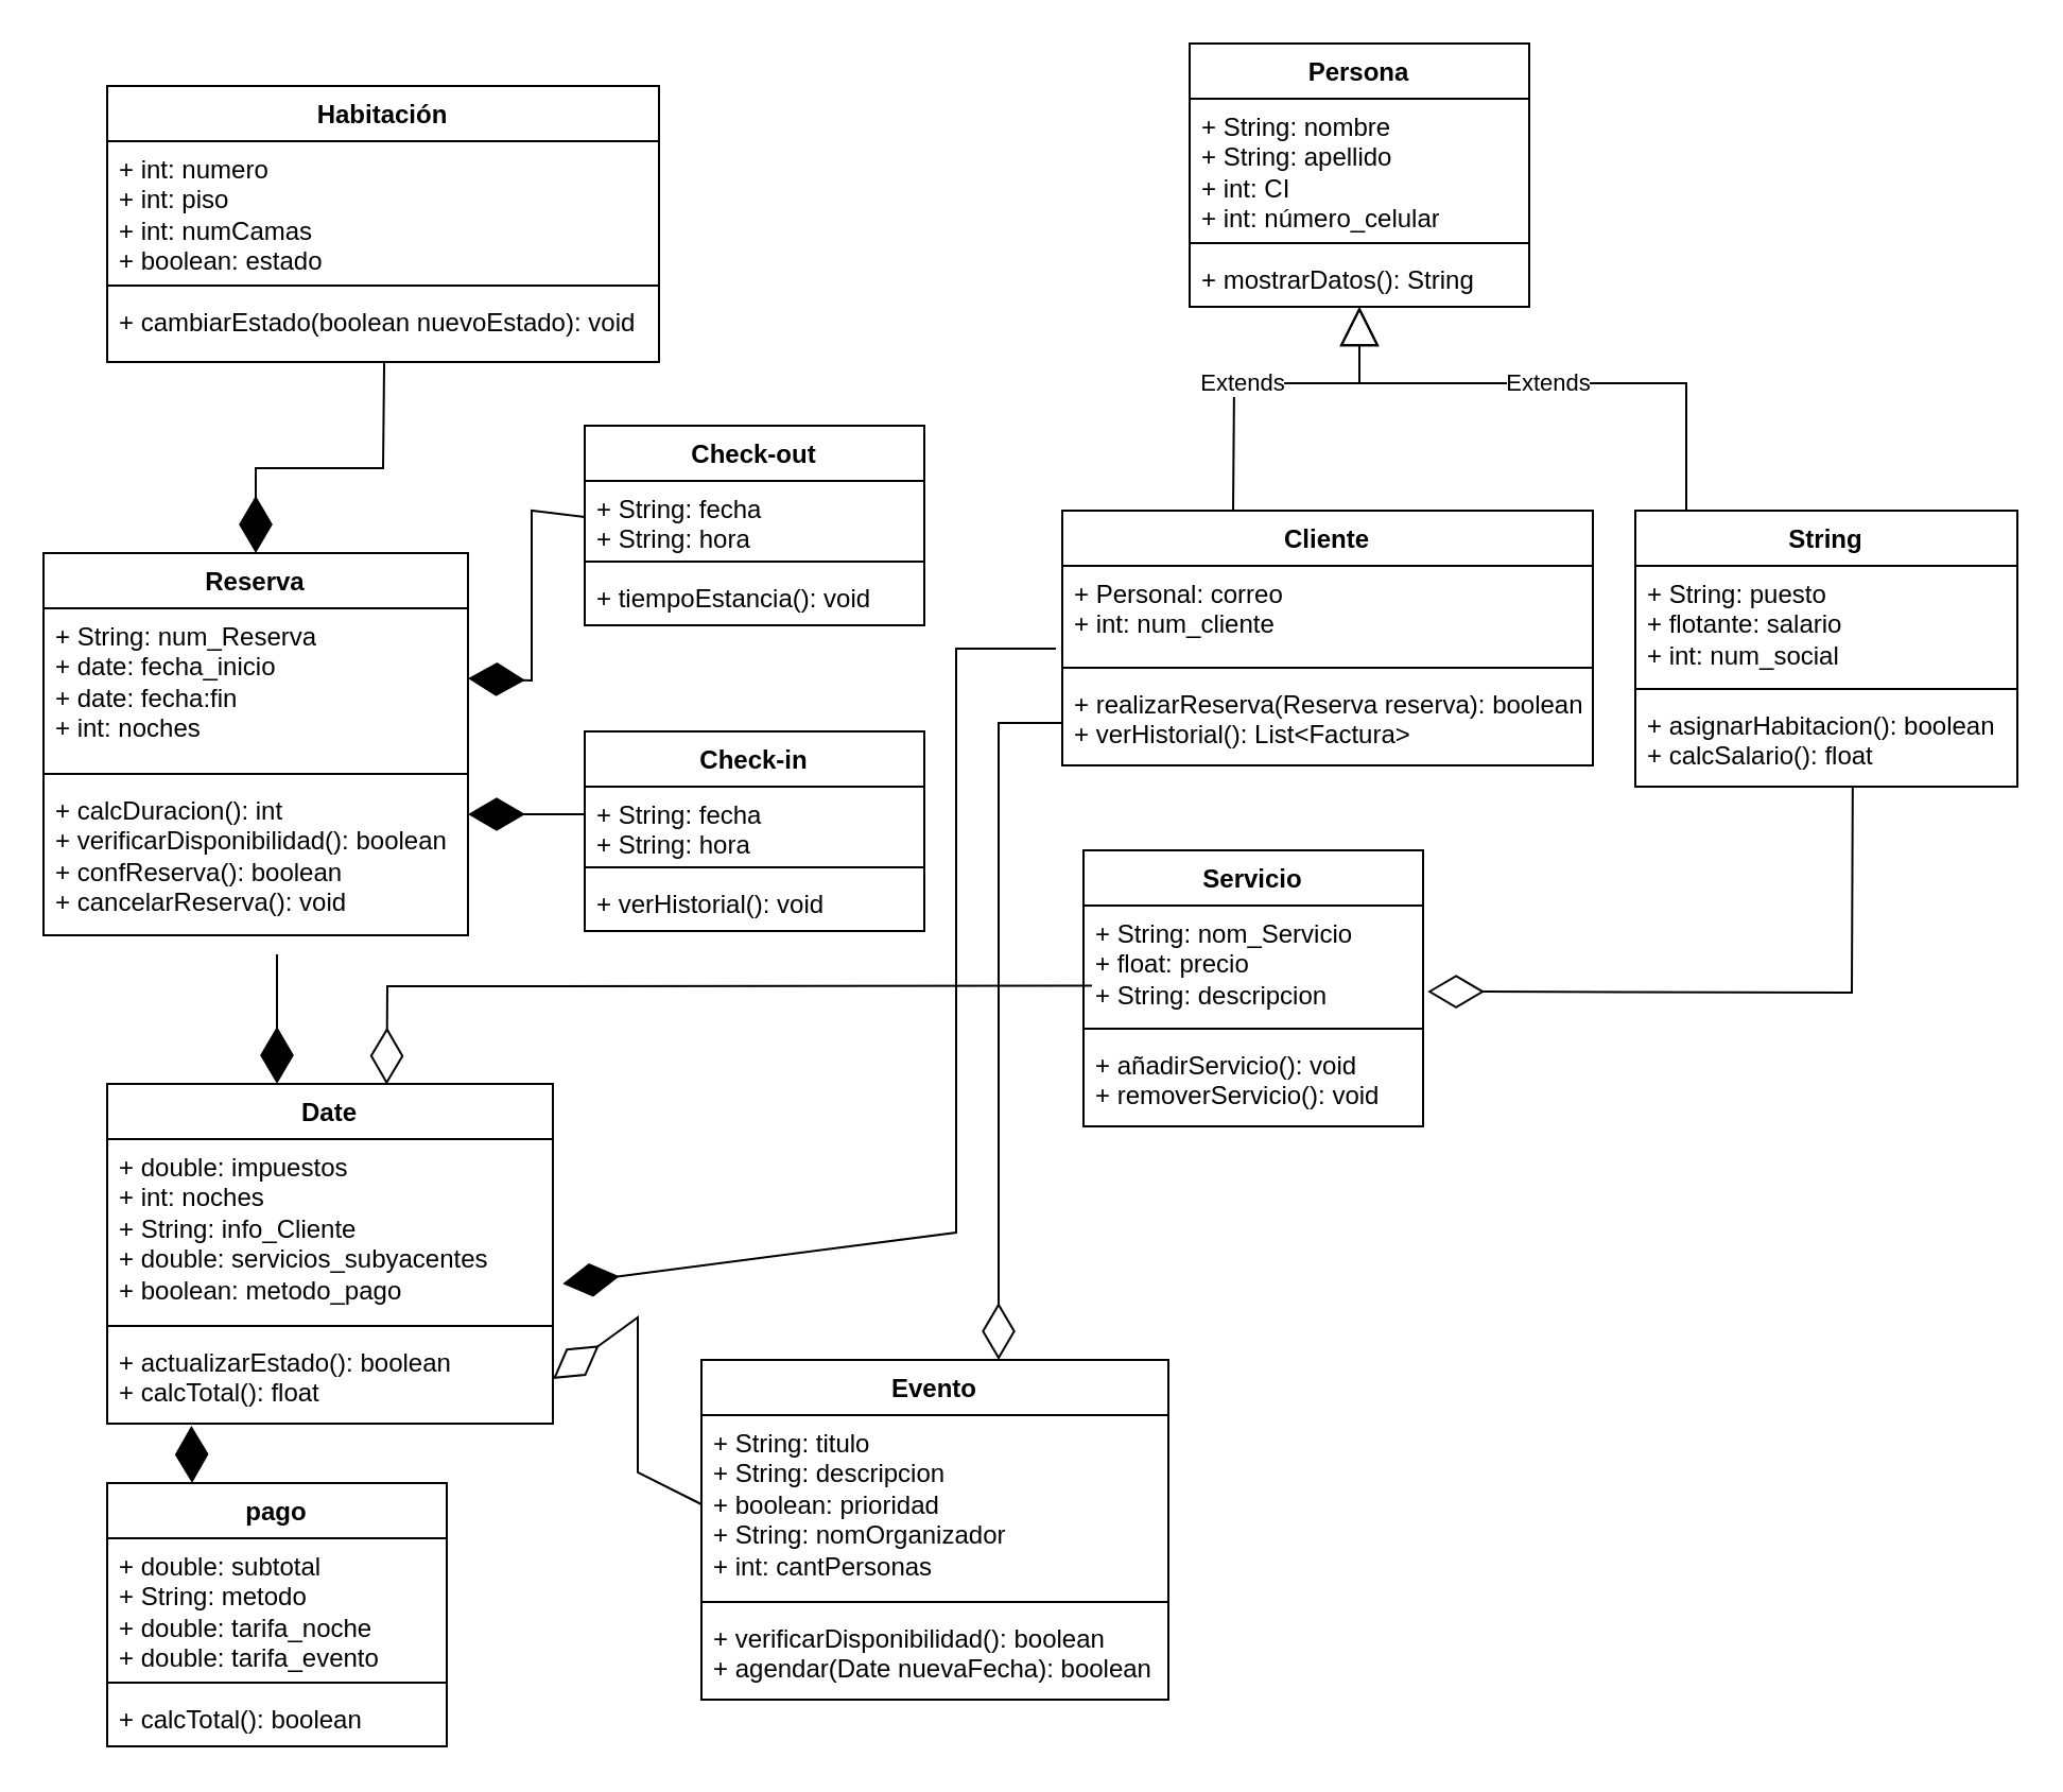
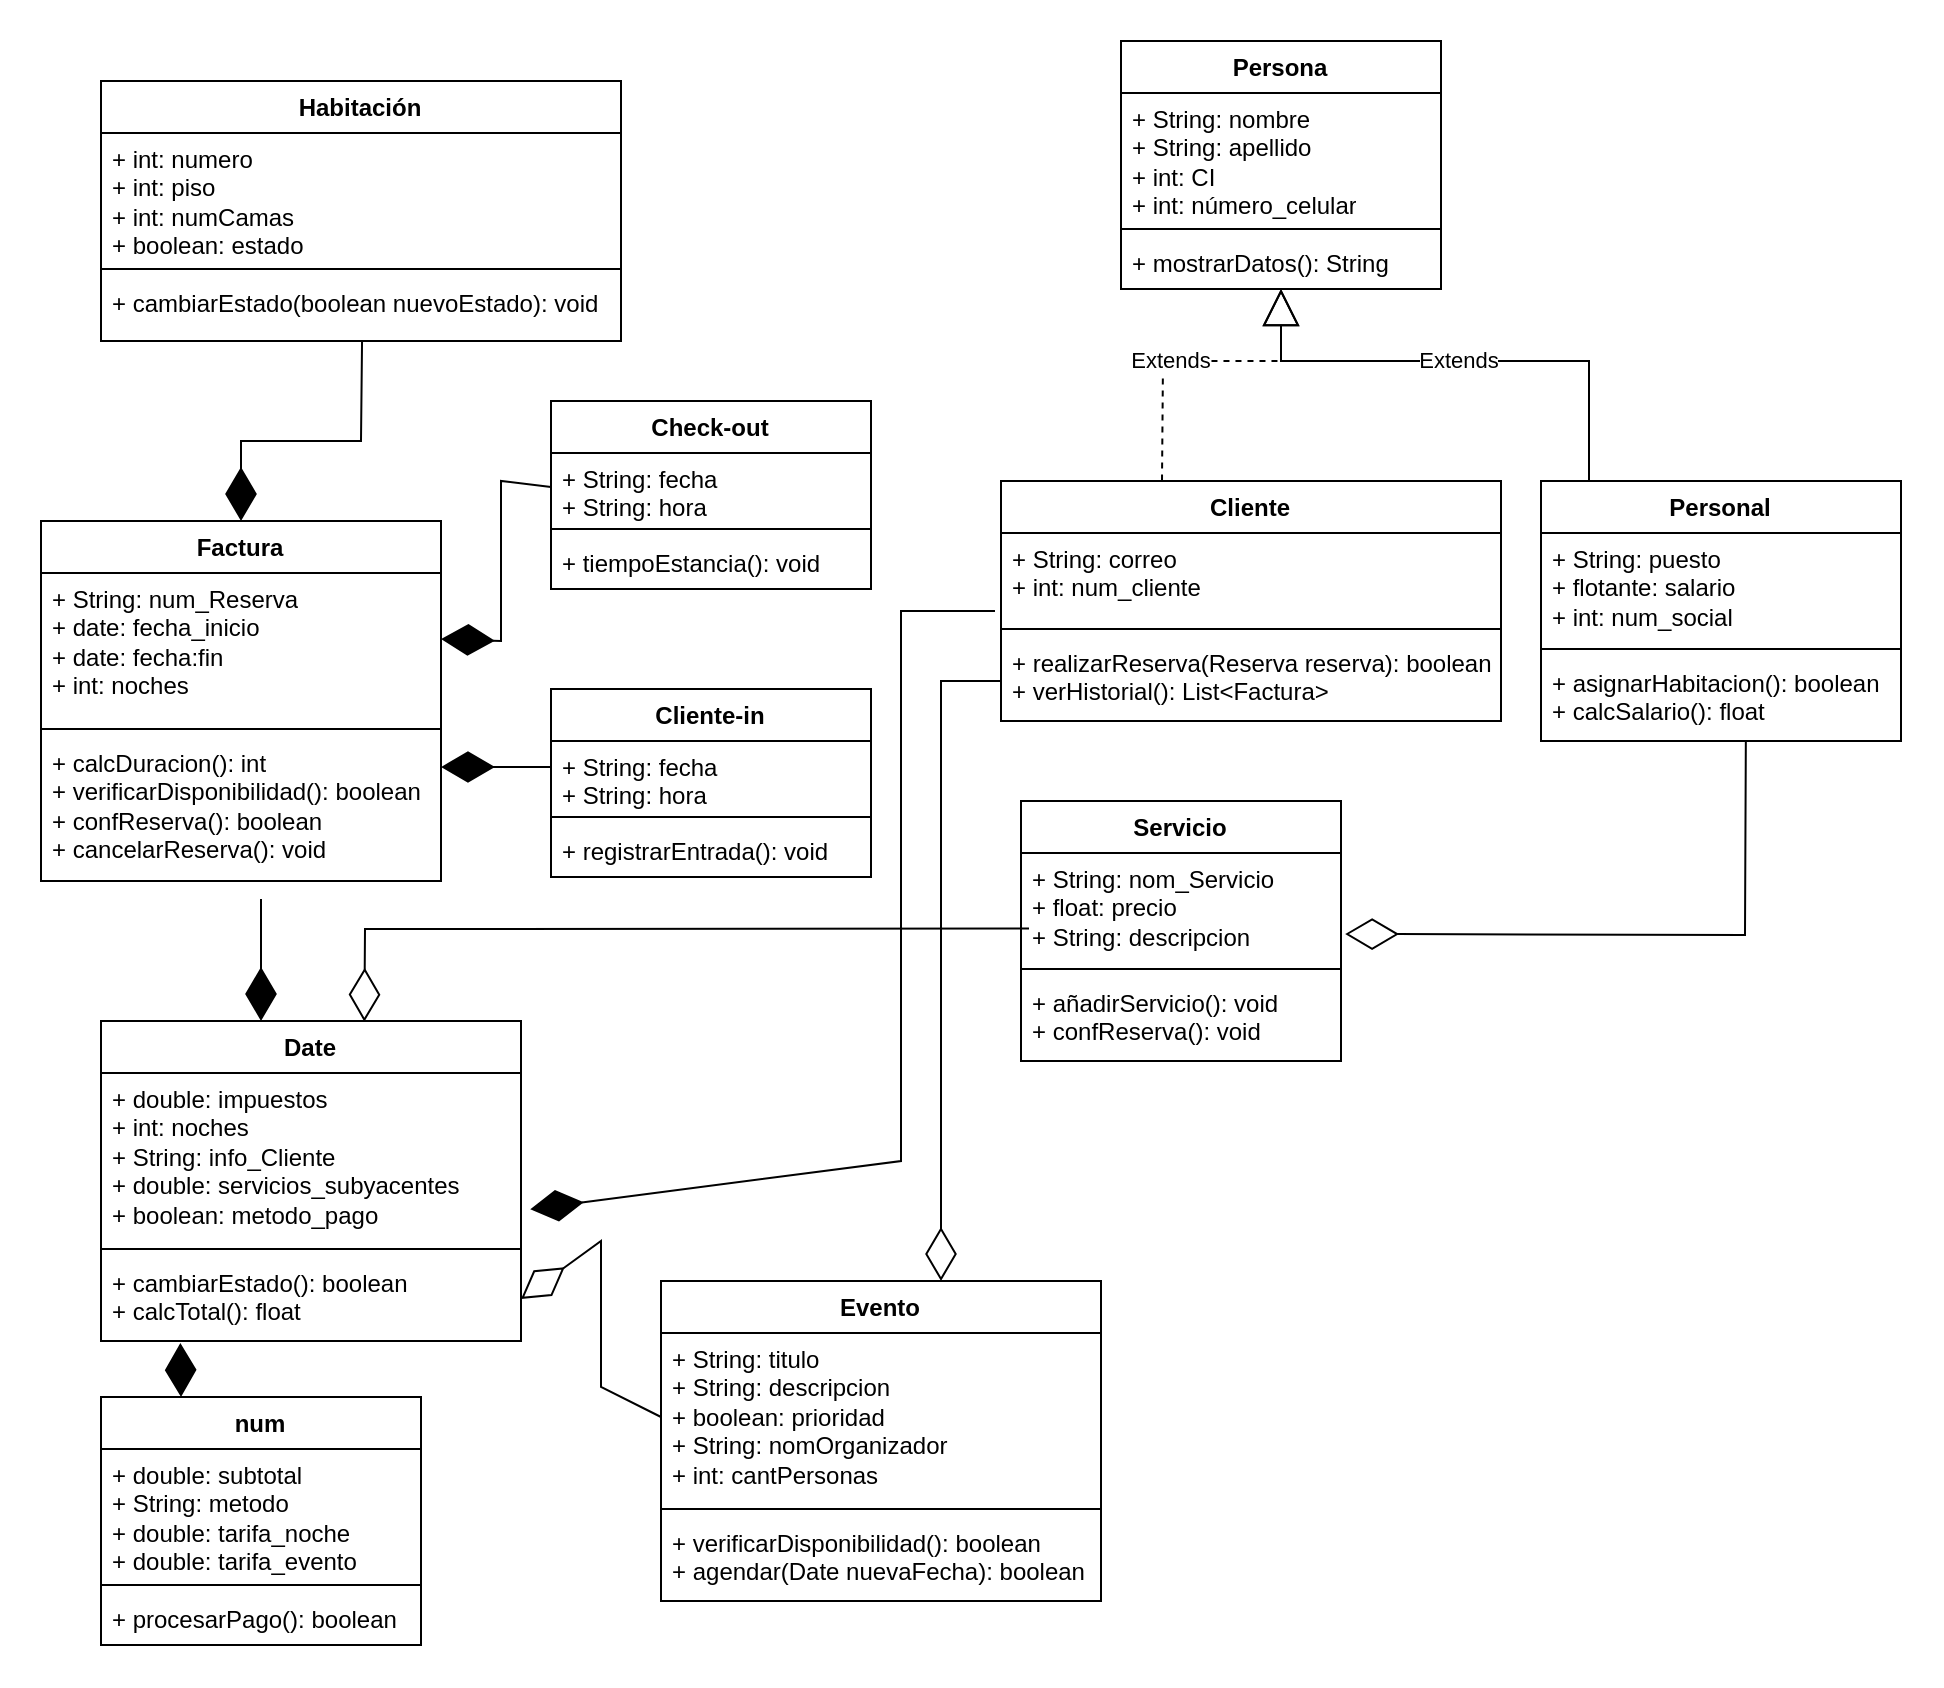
- <mxCell id="46" value="Extends" style="endArrow=block;endSize=16;endFill=0;html=1;rounded=0;exitX=0.322;exitY=-0.002;exitDx=0;exitDy=0;exitPerimeter=0;" parent="1" source="10" target="17" edge="1"><mxGeometry x="-0.178" width="160" relative="1" as="geometry"><mxPoint x="520" y="200" as="sourcePoint" /><mxPoint x="680" y="200" as="targetPoint" /><mxPoint as="offset" /><Array as="points"><mxPoint x="581" y="180" /><mxPoint x="640" y="180" /></Array></mxGeometry></mxCell>
+ <mxCell id="46" value="Extends" style="endArrow=block;endSize=16;endFill=0;html=1;rounded=0;exitX=0.322;exitY=-0.002;exitDx=0;exitDy=0;exitPerimeter=0;dashed=1;" parent="1" source="10" target="17" edge="1"><mxGeometry x="-0.178" width="160" relative="1" as="geometry"><mxPoint x="520" y="200" as="sourcePoint" /><mxPoint x="680" y="200" as="targetPoint" /><mxPoint as="offset" /><Array as="points"><mxPoint x="581" y="180" /><mxPoint x="640" y="180" /></Array></mxGeometry></mxCell>
- <mxCell id="48" value="String" style="swimlane;fontStyle=1;align=center;verticalAlign=top;childLayout=stackLayout;horizontal=1;startSize=26;horizontalStack=0;resizeParent=1;resizeParentMax=0;resizeLast=0;collapsible=1;marginBottom=0;whiteSpace=wrap;html=1;" parent="1" vertex="1"><mxGeometry x="770" y="240" width="180" height="130" as="geometry" /></mxCell>
+ <mxCell id="48" value="Personal" style="swimlane;fontStyle=1;align=center;verticalAlign=top;childLayout=stackLayout;horizontal=1;startSize=26;horizontalStack=0;resizeParent=1;resizeParentMax=0;resizeLast=0;collapsible=1;marginBottom=0;whiteSpace=wrap;html=1;" parent="1" vertex="1"><mxGeometry x="770" y="240" width="180" height="130" as="geometry" /></mxCell>
- <mxCell id="54" value="Reserva" style="swimlane;fontStyle=1;align=center;verticalAlign=top;childLayout=stackLayout;horizontal=1;startSize=26;horizontalStack=0;resizeParent=1;resizeParentMax=0;resizeLast=0;collapsible=1;marginBottom=0;whiteSpace=wrap;html=1;" parent="1" vertex="1"><mxGeometry x="20" y="260" width="200" height="180" as="geometry" /></mxCell>
+ <mxCell id="54" value="Factura" style="swimlane;fontStyle=1;align=center;verticalAlign=top;childLayout=stackLayout;horizontal=1;startSize=26;horizontalStack=0;resizeParent=1;resizeParentMax=0;resizeLast=0;collapsible=1;marginBottom=0;whiteSpace=wrap;html=1;" parent="1" vertex="1"><mxGeometry x="20" y="260" width="200" height="180" as="geometry" /></mxCell>
- <mxCell id="11" value="&lt;font style=&quot;vertical-align: inherit;&quot;&gt;&lt;font style=&quot;vertical-align: inherit;&quot;&gt;&lt;font style=&quot;vertical-align: inherit;&quot;&gt;&lt;font style=&quot;vertical-align: inherit;&quot;&gt;&lt;font style=&quot;vertical-align: inherit;&quot;&gt;&lt;font style=&quot;vertical-align: inherit;&quot;&gt;&lt;font style=&quot;vertical-align: inherit;&quot;&gt;&lt;font style=&quot;vertical-align: inherit;&quot;&gt;+ Personal: correo&lt;/font&gt;&lt;/font&gt;&lt;/font&gt;&lt;/font&gt;&lt;/font&gt;&lt;/font&gt;&lt;/font&gt;&lt;/font&gt;&lt;div&gt;+ int: num_cliente&lt;/div&gt;" style="text;strokeColor=none;fillColor=none;align=left;verticalAlign=top;spacingLeft=4;spacingRight=4;overflow=hidden;rotatable=0;points=[[0,0.5],[1,0.5]];portConstraint=eastwest;whiteSpace=wrap;html=1;" parent="10" vertex="1"><mxGeometry y="26" width="250" height="44" as="geometry" /></mxCell>
+ <mxCell id="11" value="&lt;font style=&quot;vertical-align: inherit;&quot;&gt;&lt;font style=&quot;vertical-align: inherit;&quot;&gt;&lt;font style=&quot;vertical-align: inherit;&quot;&gt;&lt;font style=&quot;vertical-align: inherit;&quot;&gt;&lt;font style=&quot;vertical-align: inherit;&quot;&gt;&lt;font style=&quot;vertical-align: inherit;&quot;&gt;&lt;font style=&quot;vertical-align: inherit;&quot;&gt;&lt;font style=&quot;vertical-align: inherit;&quot;&gt;+ String: correo&lt;/font&gt;&lt;/font&gt;&lt;/font&gt;&lt;/font&gt;&lt;/font&gt;&lt;/font&gt;&lt;/font&gt;&lt;/font&gt;&lt;div&gt;+ int: num_cliente&lt;/div&gt;" style="text;strokeColor=none;fillColor=none;align=left;verticalAlign=top;spacingLeft=4;spacingRight=4;overflow=hidden;rotatable=0;points=[[0,0.5],[1,0.5]];portConstraint=eastwest;whiteSpace=wrap;html=1;" parent="10" vertex="1"><mxGeometry y="26" width="250" height="44" as="geometry" /></mxCell>
- <mxCell id="36" value="Check-in" style="swimlane;fontStyle=1;align=center;verticalAlign=top;childLayout=stackLayout;horizontal=1;startSize=26;horizontalStack=0;resizeParent=1;resizeParentMax=0;resizeLast=0;collapsible=1;marginBottom=0;whiteSpace=wrap;html=1;" parent="1" vertex="1"><mxGeometry x="275" y="344" width="160" height="94" as="geometry" /></mxCell>
+ <mxCell id="36" value="Cliente-in" style="swimlane;fontStyle=1;align=center;verticalAlign=top;childLayout=stackLayout;horizontal=1;startSize=26;horizontalStack=0;resizeParent=1;resizeParentMax=0;resizeLast=0;collapsible=1;marginBottom=0;whiteSpace=wrap;html=1;" parent="1" vertex="1"><mxGeometry x="275" y="344" width="160" height="94" as="geometry" /></mxCell>
- <mxCell id="39" value="+ verHistorial(): void" style="text;strokeColor=none;fillColor=none;align=left;verticalAlign=top;spacingLeft=4;spacingRight=4;overflow=hidden;rotatable=0;points=[[0,0.5],[1,0.5]];portConstraint=eastwest;whiteSpace=wrap;html=1;" parent="36" vertex="1"><mxGeometry y="68" width="160" height="26" as="geometry" /></mxCell>
+ <mxCell id="39" value="+ registrarEntrada(): void" style="text;strokeColor=none;fillColor=none;align=left;verticalAlign=top;spacingLeft=4;spacingRight=4;overflow=hidden;rotatable=0;points=[[0,0.5],[1,0.5]];portConstraint=eastwest;whiteSpace=wrap;html=1;" parent="36" vertex="1"><mxGeometry y="68" width="160" height="26" as="geometry" /></mxCell>
- <mxCell id="9" value="+ añadirServicio(): void&lt;div&gt;+ removerServicio(): void&lt;/div&gt;" style="text;strokeColor=none;fillColor=none;align=left;verticalAlign=top;spacingLeft=4;spacingRight=4;overflow=hidden;rotatable=0;points=[[0,0.5],[1,0.5]];portConstraint=eastwest;whiteSpace=wrap;html=1;" parent="6" vertex="1"><mxGeometry y="88" width="160" height="42" as="geometry" /></mxCell>
+ <mxCell id="9" value="+ añadirServicio(): void&lt;div&gt;+ confReserva(): void&lt;/div&gt;" style="text;strokeColor=none;fillColor=none;align=left;verticalAlign=top;spacingLeft=4;spacingRight=4;overflow=hidden;rotatable=0;points=[[0,0.5],[1,0.5]];portConstraint=eastwest;whiteSpace=wrap;html=1;" parent="6" vertex="1"><mxGeometry y="88" width="160" height="42" as="geometry" /></mxCell>
- <mxCell id="25" value="+ actualizarEstado(): boolean&lt;div&gt;+ calcTotal(): float&lt;/div&gt;" style="text;strokeColor=none;fillColor=none;align=left;verticalAlign=top;spacingLeft=4;spacingRight=4;overflow=hidden;rotatable=0;points=[[0,0.5],[1,0.5]];portConstraint=eastwest;whiteSpace=wrap;html=1;" parent="22" vertex="1"><mxGeometry y="118" width="210" height="42" as="geometry" /></mxCell>
+ <mxCell id="25" value="+ cambiarEstado(): boolean&lt;div&gt;+ calcTotal(): float&lt;/div&gt;" style="text;strokeColor=none;fillColor=none;align=left;verticalAlign=top;spacingLeft=4;spacingRight=4;overflow=hidden;rotatable=0;points=[[0,0.5],[1,0.5]];portConstraint=eastwest;whiteSpace=wrap;html=1;" parent="22" vertex="1"><mxGeometry y="118" width="210" height="42" as="geometry" /></mxCell>
- <mxCell id="18" value="pago" style="swimlane;fontStyle=1;align=center;verticalAlign=top;childLayout=stackLayout;horizontal=1;startSize=26;horizontalStack=0;resizeParent=1;resizeParentMax=0;resizeLast=0;collapsible=1;marginBottom=0;whiteSpace=wrap;html=1;" parent="1" vertex="1"><mxGeometry x="50" y="698" width="160" height="124" as="geometry" /></mxCell>
+ <mxCell id="18" value="num" style="swimlane;fontStyle=1;align=center;verticalAlign=top;childLayout=stackLayout;horizontal=1;startSize=26;horizontalStack=0;resizeParent=1;resizeParentMax=0;resizeLast=0;collapsible=1;marginBottom=0;whiteSpace=wrap;html=1;" parent="1" vertex="1"><mxGeometry x="50" y="698" width="160" height="124" as="geometry" /></mxCell>
- <mxCell id="21" value="+ calcTotal(): boolean" style="text;strokeColor=none;fillColor=none;align=left;verticalAlign=top;spacingLeft=4;spacingRight=4;overflow=hidden;rotatable=0;points=[[0,0.5],[1,0.5]];portConstraint=eastwest;whiteSpace=wrap;html=1;" parent="18" vertex="1"><mxGeometry y="98" width="160" height="26" as="geometry" /></mxCell>
+ <mxCell id="21" value="+ procesarPago(): boolean" style="text;strokeColor=none;fillColor=none;align=left;verticalAlign=top;spacingLeft=4;spacingRight=4;overflow=hidden;rotatable=0;points=[[0,0.5],[1,0.5]];portConstraint=eastwest;whiteSpace=wrap;html=1;" parent="18" vertex="1"><mxGeometry y="98" width="160" height="26" as="geometry" /></mxCell>
